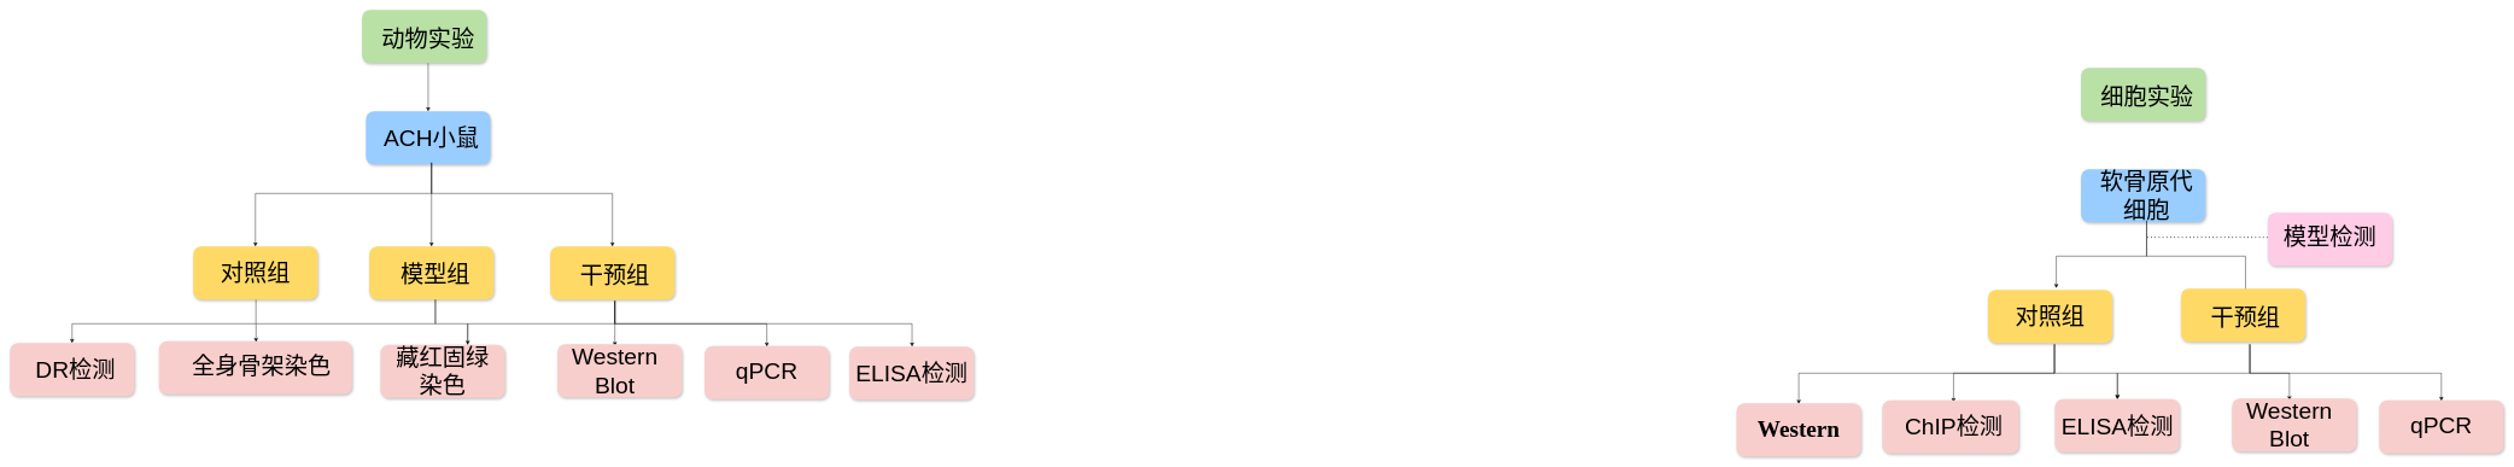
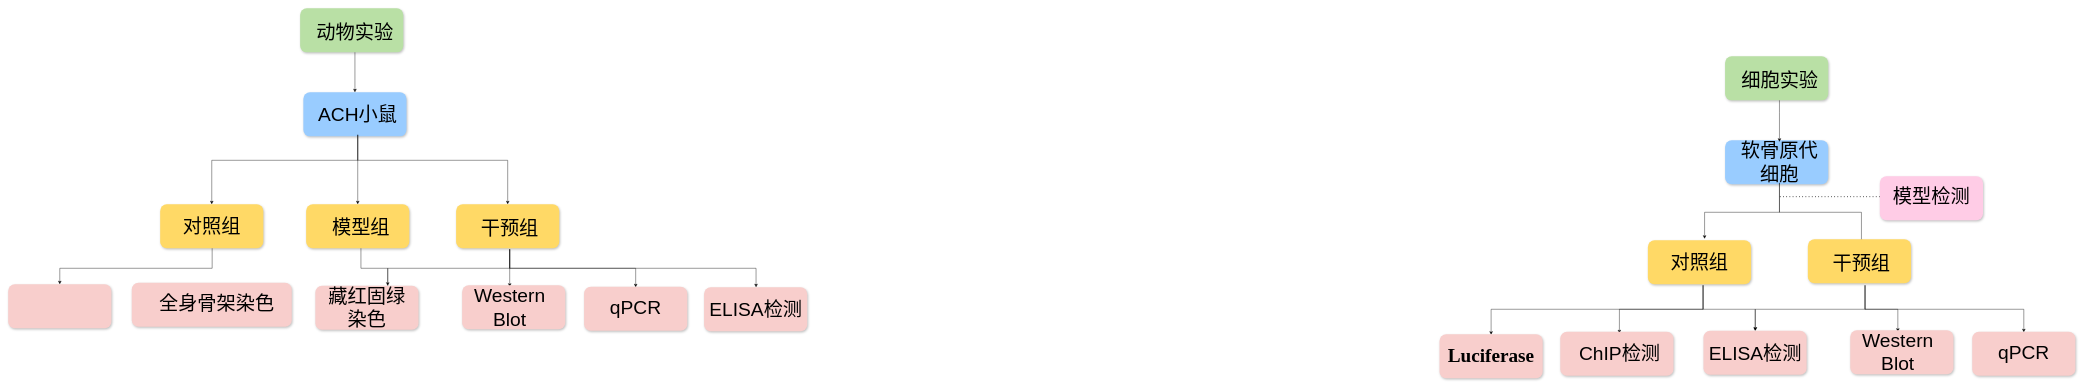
+ <mxCell id="35" value="" style="edgeStyle=orthogonalEdgeStyle;rounded=0;orthogonalLoop=1;jettySize=auto;html=1;" edge="1" parent="1" source="36" target="39"><mxGeometry relative="1" as="geometry"><Array as="points"><mxPoint x="4449" y="280" /><mxPoint x="4449" y="280" /></Array></mxGeometry></mxCell>
- <mxCell id="15" style="edgeStyle=orthogonalEdgeStyle;rounded=0;orthogonalLoop=1;jettySize=auto;html=1;entryX=0.47;entryY=0.016;entryDx=0;entryDy=0;entryPerimeter=0;" edge="1" parent="1" source="17" target="30"><mxGeometry relative="1" as="geometry"><Array as="points"><mxPoint x="902" y="670" /><mxPoint x="530" y="670" /></Array></mxGeometry></mxCell>
- <mxCell id="24" value="&lt;font style=&quot;font-size: 48px&quot;&gt;DR检测&lt;/font&gt;" style="text;html=1;strokeColor=none;fillColor=none;align=center;verticalAlign=middle;whiteSpace=wrap;rounded=0;" vertex="1" parent="1"><mxGeometry x="42" y="713.75" width="228" height="102.5" as="geometry" /></mxCell>
- <mxCell id="51" value="&lt;p class=&quot;MsoNormal&quot; style=&quot;margin: 0pt 0pt 0.0pt ; text-align: justify ; font-family: &amp;#34;times new roman&amp;#34;&quot;&gt;&lt;b&gt;&lt;span style=&quot;font-family: &amp;#34;times new roman regular&amp;#34;&quot;&gt;&lt;font style=&quot;font-size: 48px&quot;&gt;Western&lt;/font&gt;&lt;/span&gt;&lt;/b&gt;&lt;/p&gt;" style="text;html=1;strokeColor=none;fillColor=none;align=center;verticalAlign=middle;whiteSpace=wrap;rounded=0;" vertex="1" parent="1"><mxGeometry x="3614" y="836.25" width="228" height="102.5" as="geometry" /></mxCell>
+ <mxCell id="51" value="&lt;p class=&quot;MsoNormal&quot; style=&quot;margin: 0pt 0pt 0.0pt ; text-align: justify ; font-family: &amp;#34;times new roman&amp;#34;&quot;&gt;&lt;b&gt;&lt;span style=&quot;font-family: &amp;#34;times new roman regular&amp;#34;&quot;&gt;&lt;font style=&quot;font-size: 48px&quot;&gt;Luciferase&lt;/font&gt;&lt;/span&gt;&lt;/b&gt;&lt;/p&gt;" style="text;html=1;strokeColor=none;fillColor=none;align=center;verticalAlign=middle;whiteSpace=wrap;rounded=0;" vertex="1" parent="1"><mxGeometry x="3614" y="836.25" width="228" height="102.5" as="geometry" /></mxCell>
